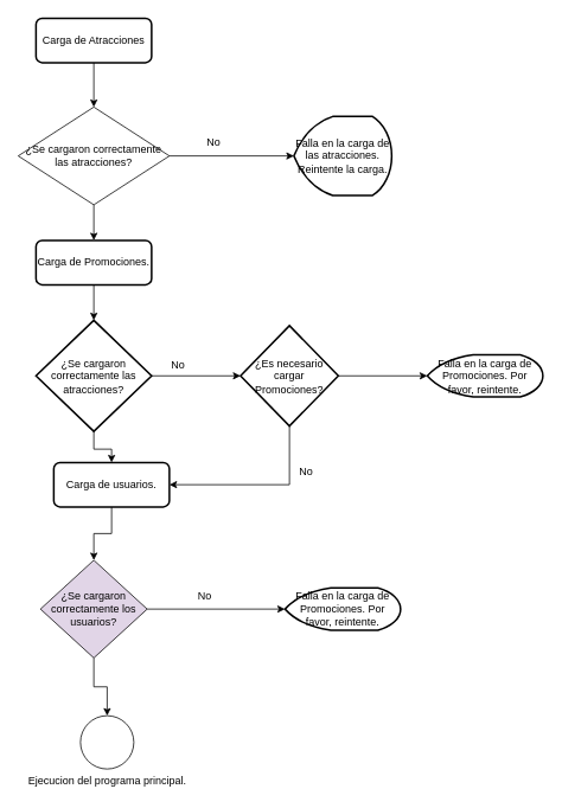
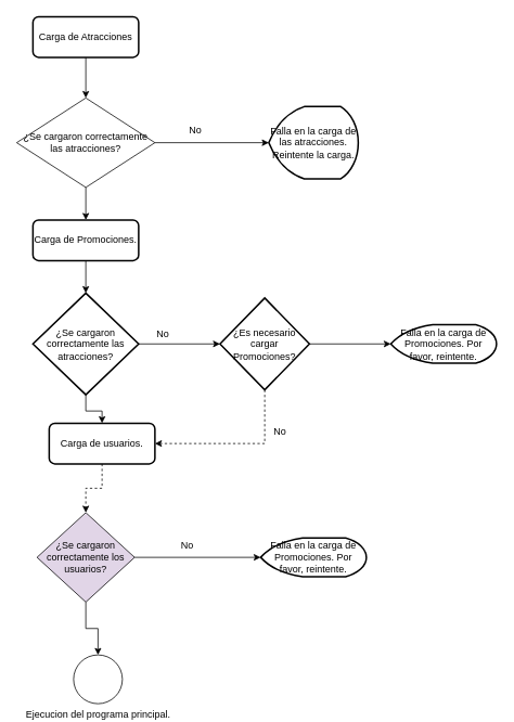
- <mxCell id="18" style="edgeStyle=orthogonalEdgeStyle;rounded=0;orthogonalLoop=1;jettySize=auto;html=1;exitX=0.5;exitY=1;exitDx=0;exitDy=0;exitPerimeter=0;entryX=1;entryY=0.5;entryDx=0;entryDy=0;" edge="1" parent="1" source="19" target="21"><mxGeometry relative="1" as="geometry" /></mxCell>
+ <mxCell id="18" style="edgeStyle=orthogonalEdgeStyle;rounded=0;orthogonalLoop=1;jettySize=auto;html=1;exitX=0.5;exitY=1;exitDx=0;exitDy=0;exitPerimeter=0;entryX=1;entryY=0.5;entryDx=0;entryDy=0;dashed=1;" edge="1" parent="1" source="19" target="21"><mxGeometry relative="1" as="geometry" /></mxCell>
- <mxCell id="20" style="edgeStyle=orthogonalEdgeStyle;rounded=0;orthogonalLoop=1;jettySize=auto;html=1;exitX=0.5;exitY=1;exitDx=0;exitDy=0;" edge="1" parent="1" source="21" target="24"><mxGeometry relative="1" as="geometry" /></mxCell>
+ <mxCell id="20" style="edgeStyle=orthogonalEdgeStyle;rounded=0;orthogonalLoop=1;jettySize=auto;html=1;exitX=0.5;exitY=1;exitDx=0;exitDy=0;dashed=1;" edge="1" parent="1" source="21" target="24"><mxGeometry relative="1" as="geometry" /></mxCell>
